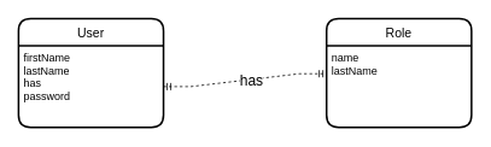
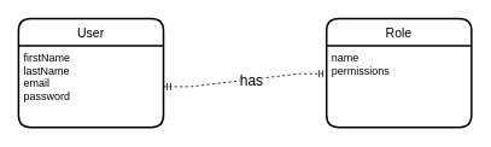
- <mxCell id="3" value="firstName&#10;lastName&#10;has&#10;password" style="align=left;strokeColor=none;fillColor=none;spacingLeft=4;fontSize=12;verticalAlign=top;resizable=0;rotatable=0;part=1;" vertex="1" parent="2"><mxGeometry y="30" width="160" height="90" as="geometry" /></mxCell>
+ <mxCell id="3" value="firstName&#10;lastName&#10;email&#10;password" style="align=left;strokeColor=none;fillColor=none;spacingLeft=4;fontSize=12;verticalAlign=top;resizable=0;rotatable=0;part=1;" vertex="1" parent="2"><mxGeometry y="30" width="160" height="90" as="geometry" /></mxCell>
- <mxCell id="5" value="name&#10;lastName" style="align=left;strokeColor=none;fillColor=none;spacingLeft=4;fontSize=12;verticalAlign=top;resizable=0;rotatable=0;part=1;" vertex="1" parent="4"><mxGeometry y="30" width="160" height="90" as="geometry" /></mxCell>
+ <mxCell id="5" value="name&#10;permissions" style="align=left;strokeColor=none;fillColor=none;spacingLeft=4;fontSize=12;verticalAlign=top;resizable=0;rotatable=0;part=1;" vertex="1" parent="4"><mxGeometry y="30" width="160" height="90" as="geometry" /></mxCell>
